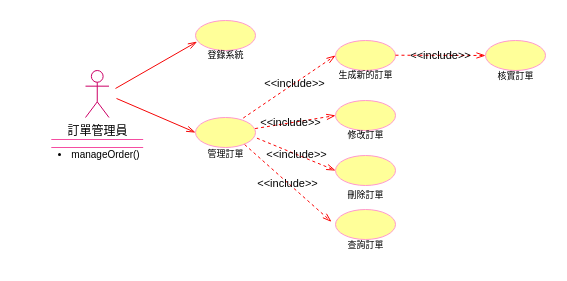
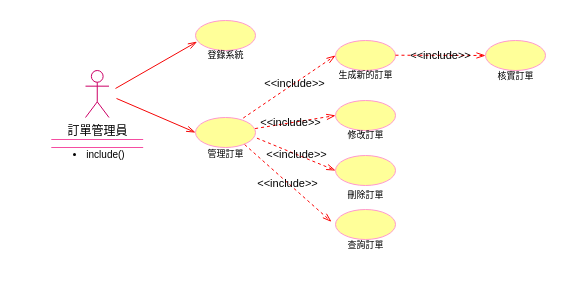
- <mxCell id="25" value="&lt;ul&gt;&lt;li style=&quot;font-size: 10px;&quot;&gt;manageOrder()&lt;/li&gt;&lt;/ul&gt;" style="text;html=1;align=center;verticalAlign=middle;resizable=0;points=[];autosize=1;strokeColor=none;fillColor=none;" vertex="1" parent="1"><mxGeometry x="20" y="129" width="130" height="50" as="geometry" /></mxCell>
+ <mxCell id="25" value="&lt;ul&gt;&lt;li style=&quot;font-size: 10px;&quot;&gt;include()&lt;/li&gt;&lt;/ul&gt;" style="text;html=1;align=center;verticalAlign=middle;resizable=0;points=[];autosize=1;strokeColor=none;fillColor=none;" vertex="1" parent="1"><mxGeometry x="20" y="129" width="130" height="50" as="geometry" /></mxCell>
